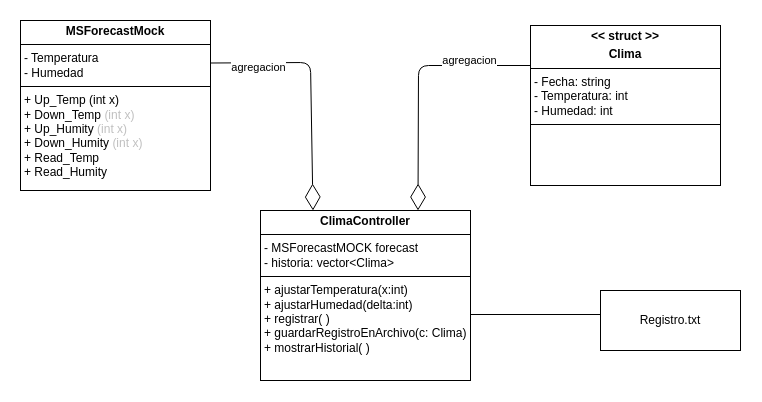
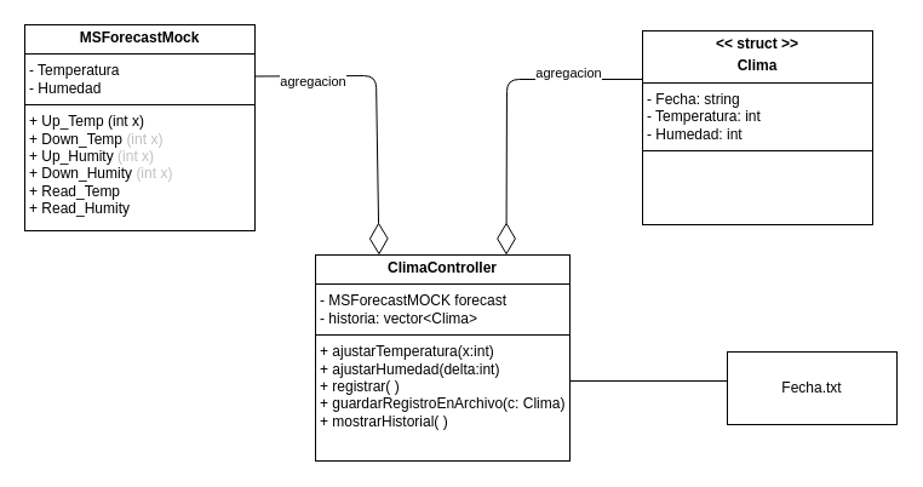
- <mxCell id="9" value="Registro.txt" style="html=1;whiteSpace=wrap;" vertex="1" parent="1"><mxGeometry x="600" y="290" width="140" height="60" as="geometry" /></mxCell>
+ <mxCell id="9" value="Fecha.txt" style="html=1;whiteSpace=wrap;" vertex="1" parent="1"><mxGeometry x="600" y="290" width="140" height="60" as="geometry" /></mxCell>
